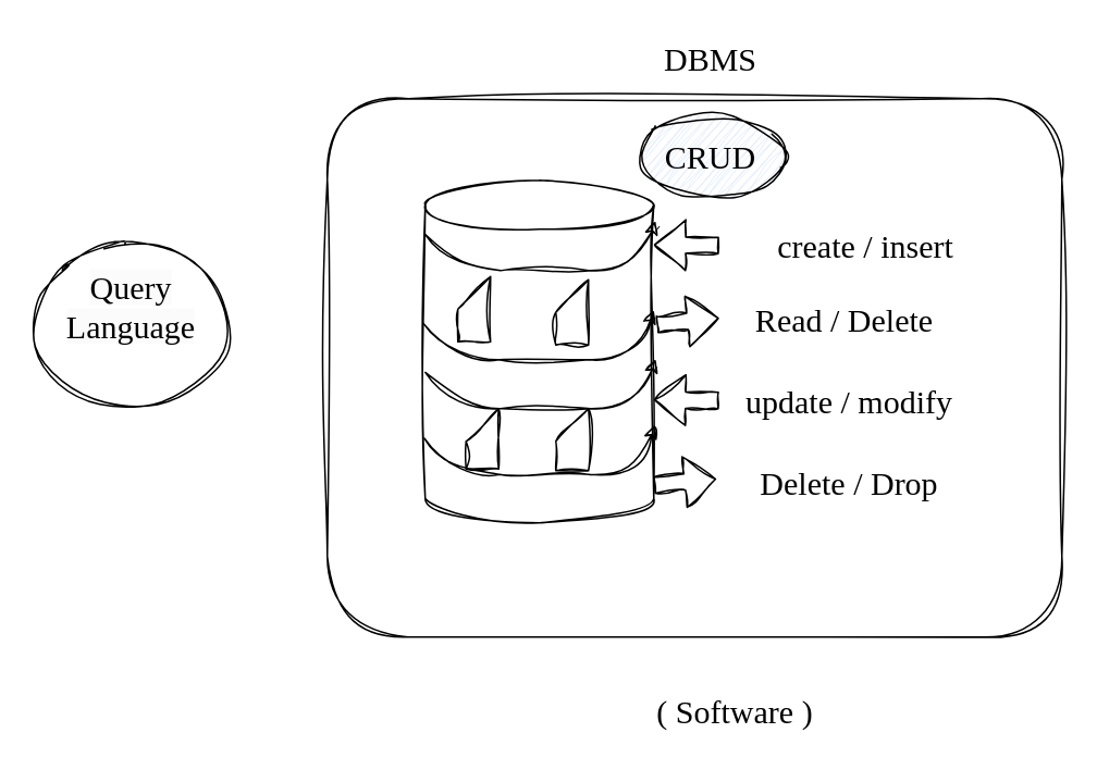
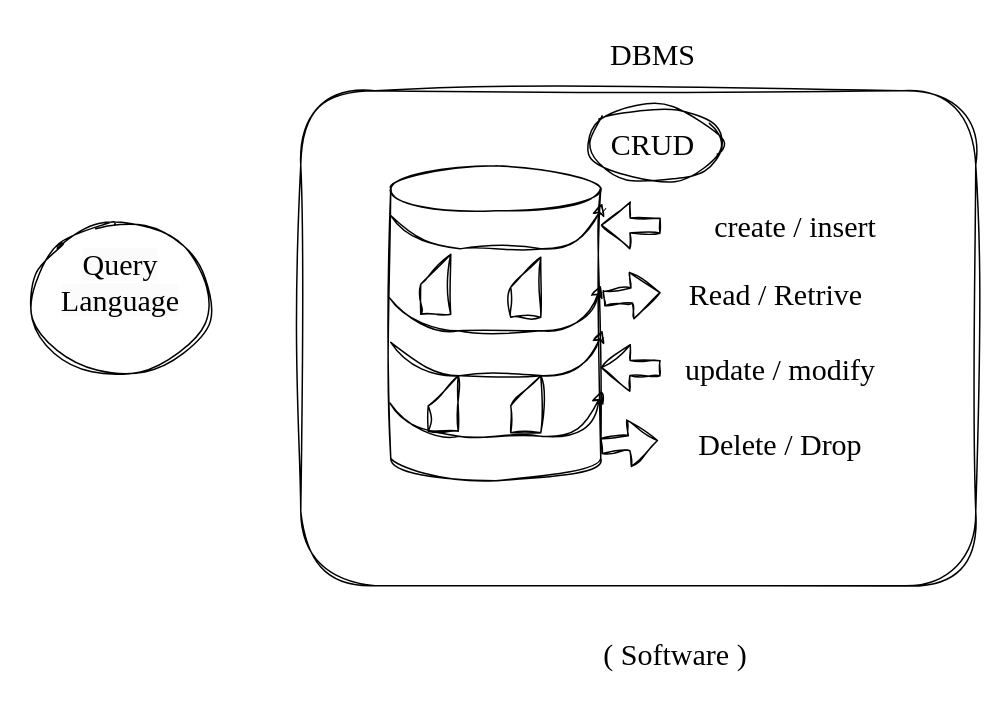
- <mxCell id="6" value="CRUD" style="ellipse;whiteSpace=wrap;html=1;sketch=1;hachureGap=4;jiggle=2;curveFitting=1;fontFamily=Architects Daughter;fontSource=https%3A%2F%2Ffonts.googleapis.com%2Fcss%3Ffamily%3DArchitects%2BDaughter;fontSize=20;fillColor=#dae8fc;" vertex="1" parent="1"><mxGeometry x="390" y="70" width="90" height="50" as="geometry" /></mxCell>
+ <mxCell id="6" value="CRUD" style="ellipse;whiteSpace=wrap;html=1;sketch=1;hachureGap=4;jiggle=2;curveFitting=1;fontFamily=Architects Daughter;fontSource=https%3A%2F%2Ffonts.googleapis.com%2Fcss%3Ffamily%3DArchitects%2BDaughter;fontSize=20;" vertex="1" parent="1"><mxGeometry x="390" y="70" width="90" height="50" as="geometry" /></mxCell>
- <mxCell id="8" value="Read / Delete" style="text;html=1;strokeColor=none;fillColor=none;align=center;verticalAlign=middle;whiteSpace=wrap;rounded=0;sketch=1;hachureGap=4;jiggle=2;curveFitting=1;fontFamily=Architects Daughter;fontSource=https%3A%2F%2Ffonts.googleapis.com%2Fcss%3Ffamily%3DArchitects%2BDaughter;fontSize=20;" vertex="1" parent="1"><mxGeometry x="427" y="180" width="180" height="30" as="geometry" /></mxCell>
+ <mxCell id="8" value="Read / Retrive" style="text;html=1;strokeColor=none;fillColor=none;align=center;verticalAlign=middle;whiteSpace=wrap;rounded=0;sketch=1;hachureGap=4;jiggle=2;curveFitting=1;fontFamily=Architects Daughter;fontSource=https%3A%2F%2Ffonts.googleapis.com%2Fcss%3Ffamily%3DArchitects%2BDaughter;fontSize=20;" vertex="1" parent="1"><mxGeometry x="427" y="180" width="180" height="30" as="geometry" /></mxCell>
